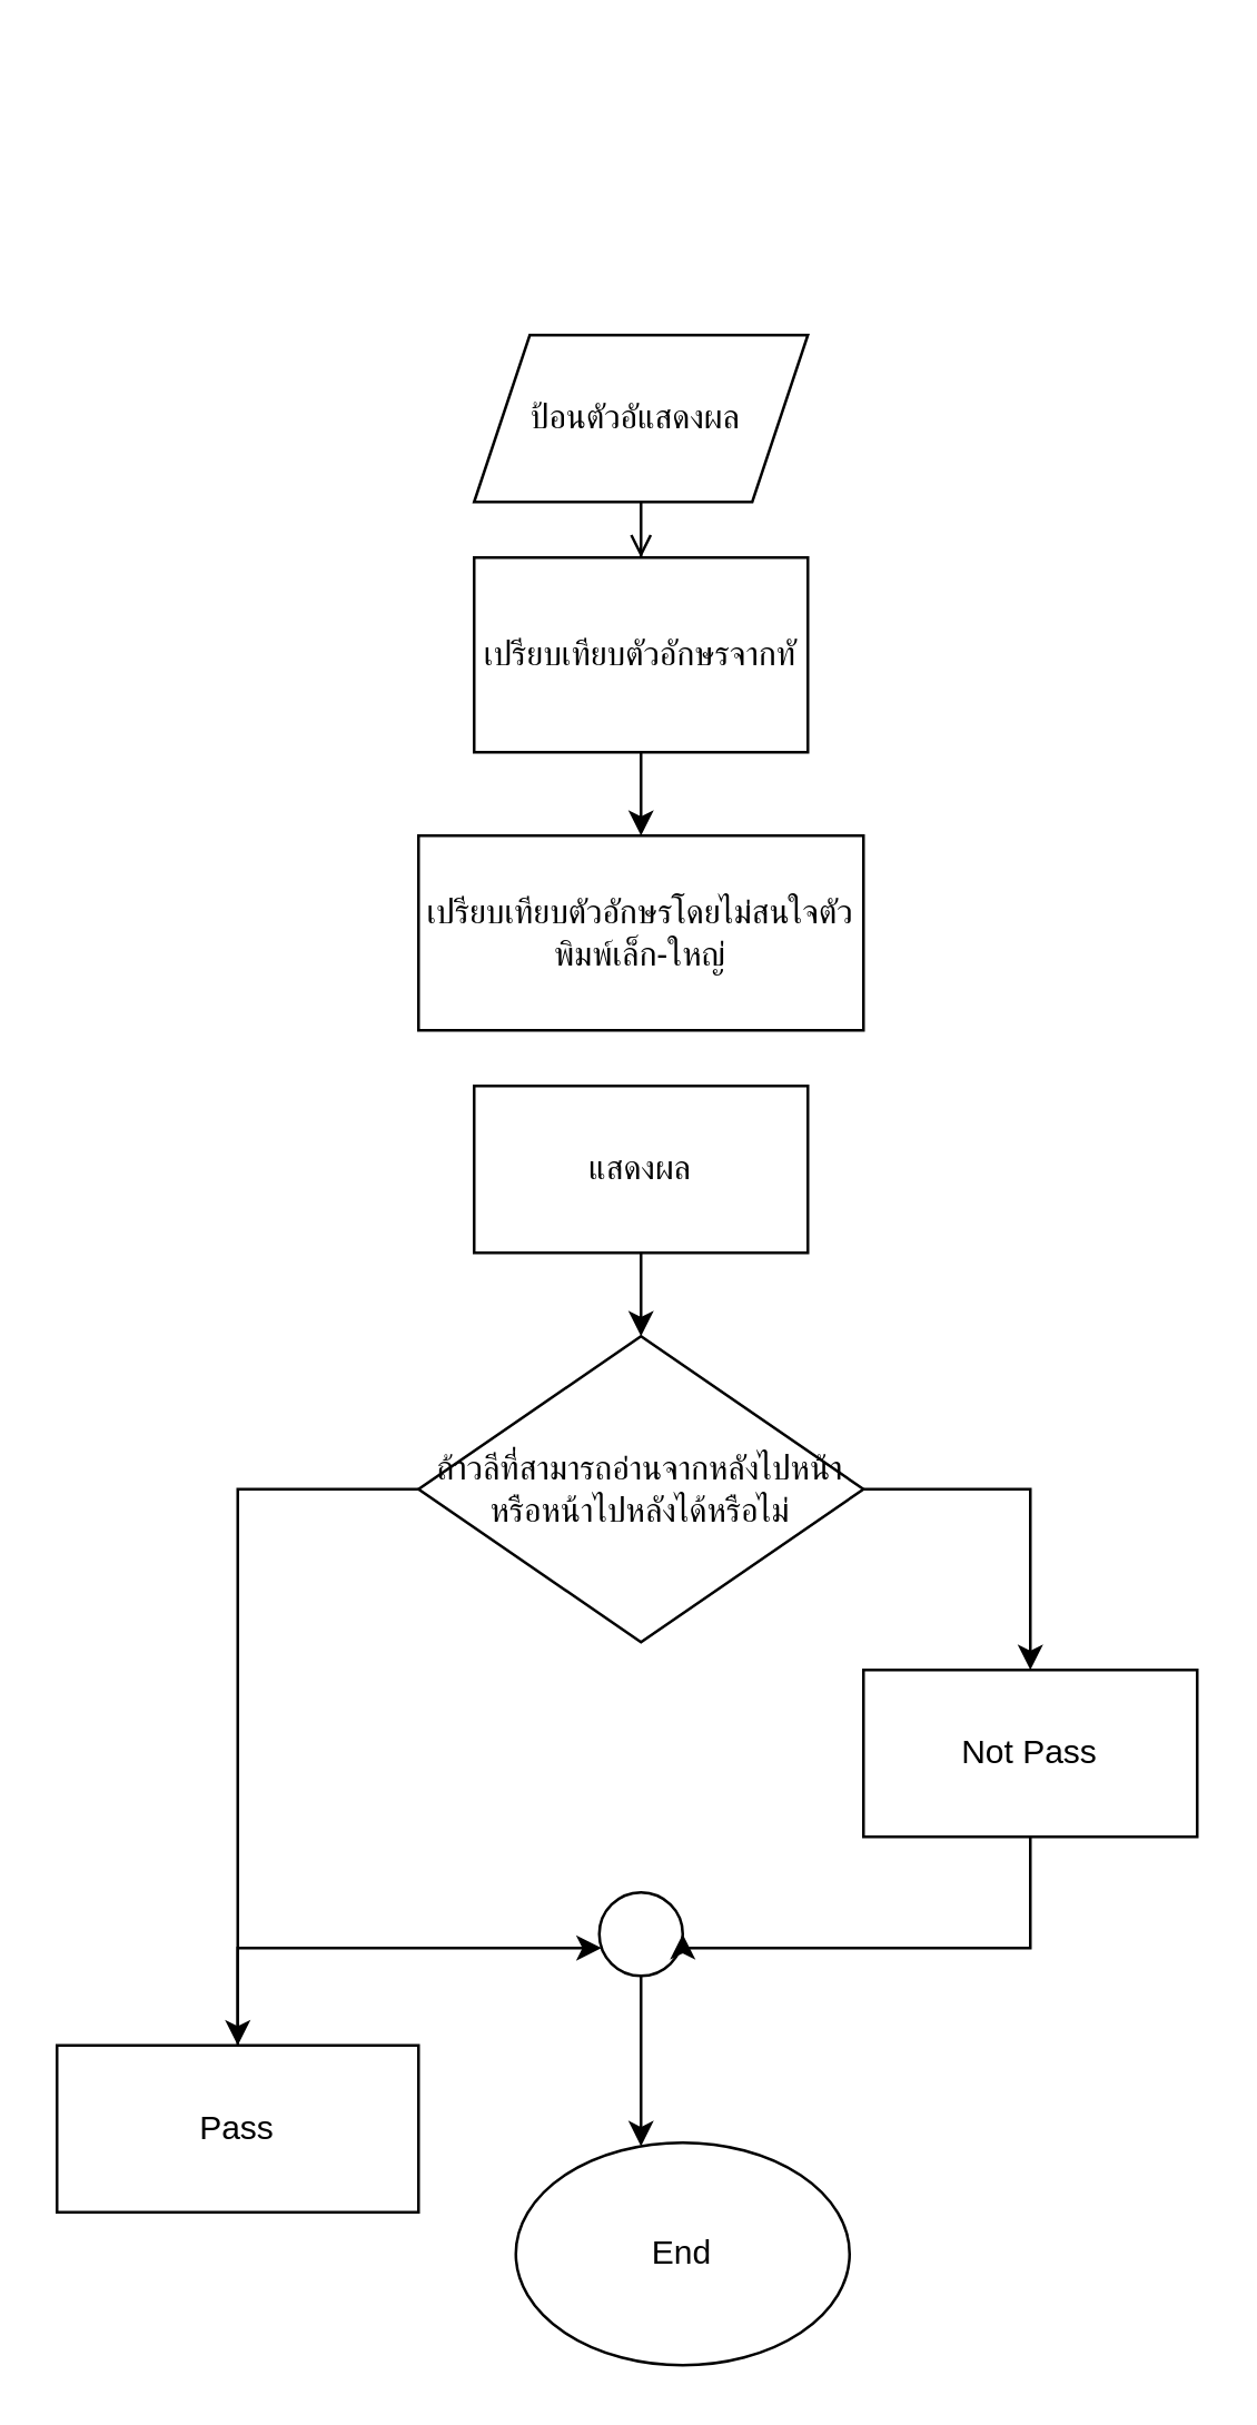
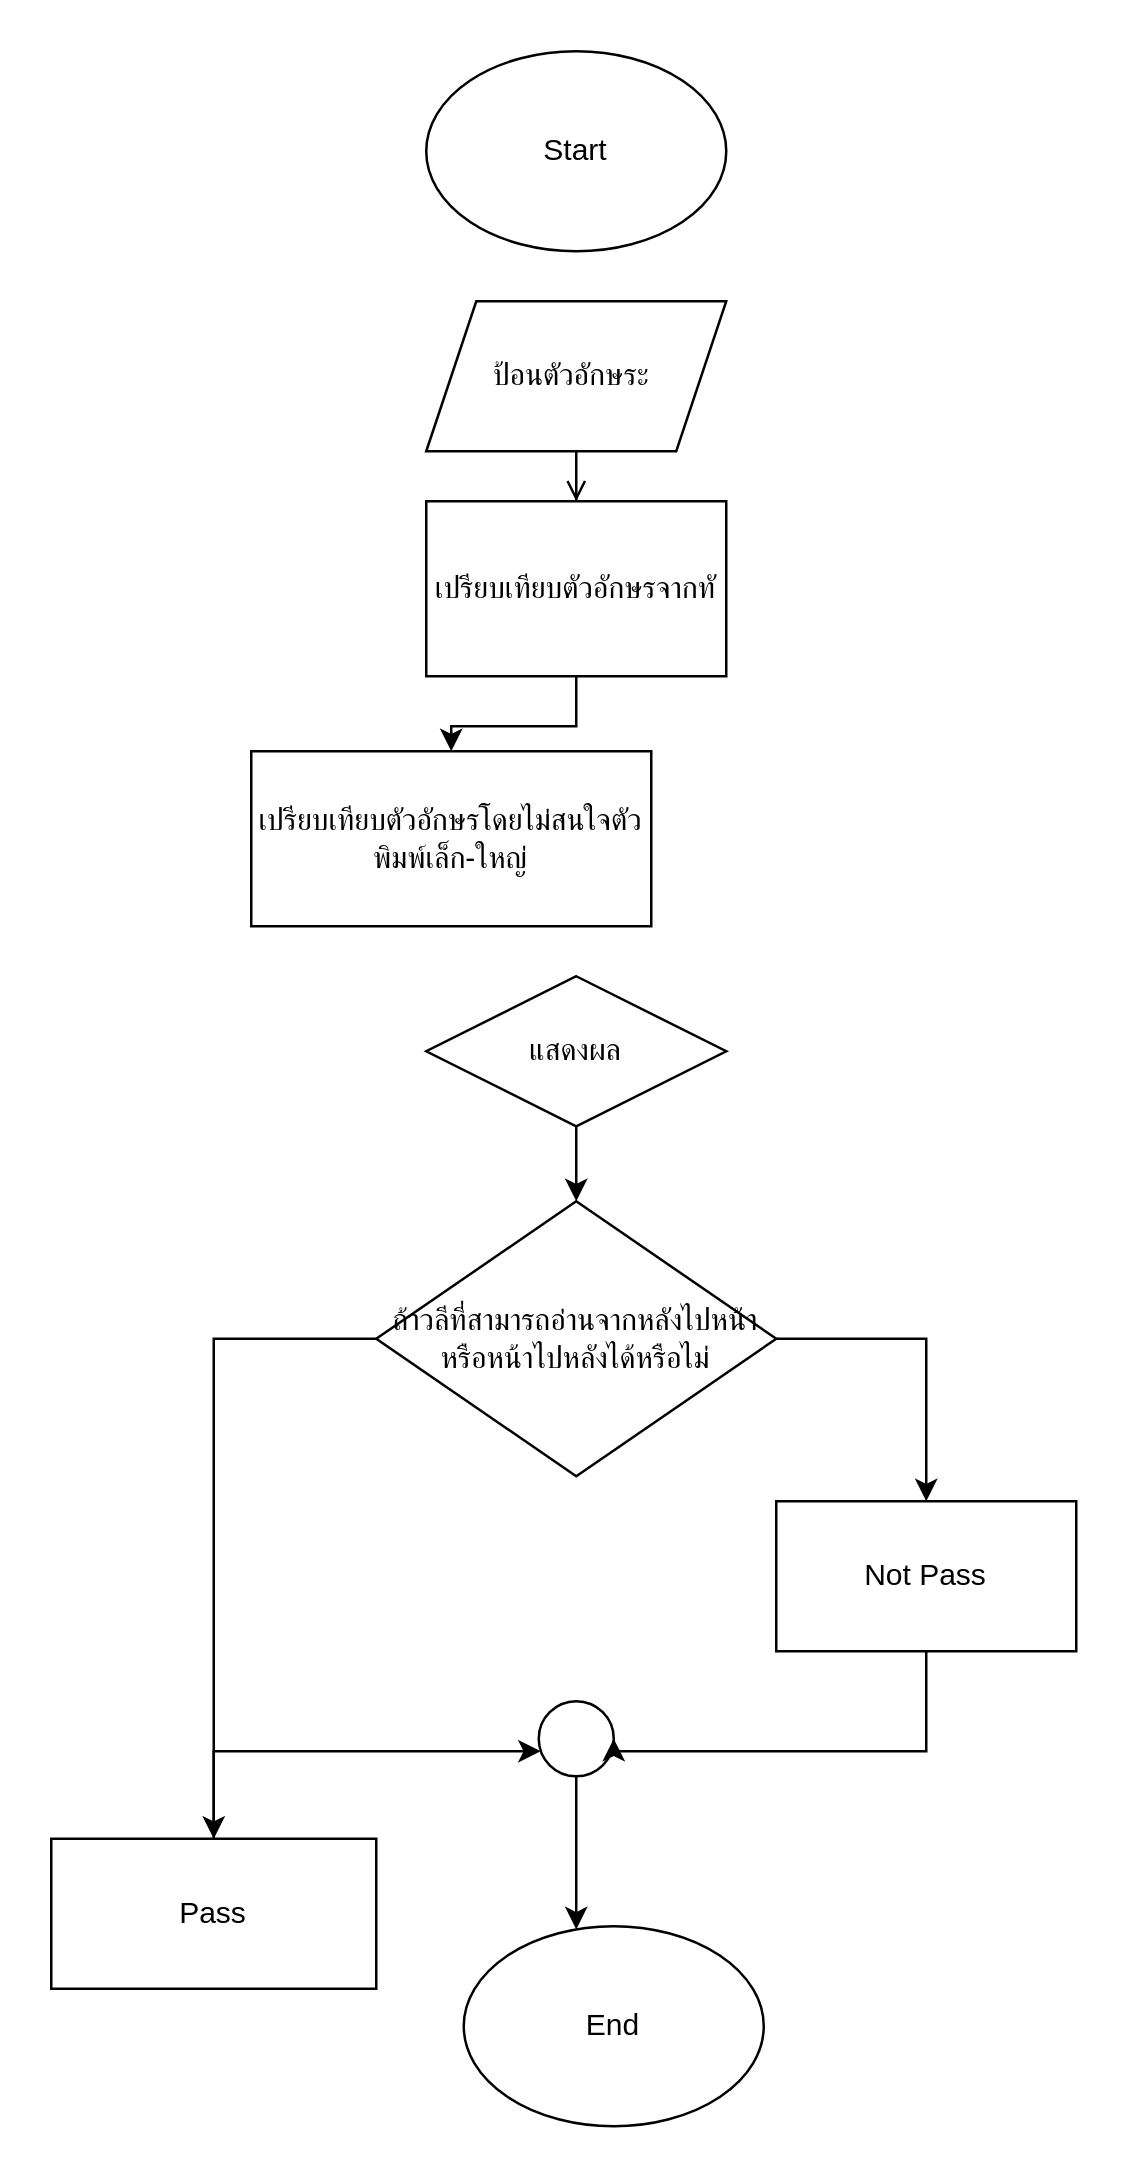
+ <mxCell id="2" value="Start" style="ellipse;whiteSpace=wrap;html=1;" vertex="1" parent="1"><mxGeometry x="170" y="20" width="120" height="80" as="geometry" /></mxCell>
- <mxCell id="7" value="ป้อนตัวอัแสดงผล&amp;nbsp;" style="shape=parallelogram;perimeter=parallelogramPerimeter;whiteSpace=wrap;html=1;fixedSize=1;" vertex="1" parent="1"><mxGeometry x="170" y="120" width="120" height="60" as="geometry" /></mxCell>
+ <mxCell id="7" value="ป้อนตัวอักษระ&amp;nbsp;" style="shape=parallelogram;perimeter=parallelogramPerimeter;whiteSpace=wrap;html=1;fixedSize=1;" vertex="1" parent="1"><mxGeometry x="170" y="120" width="120" height="60" as="geometry" /></mxCell>
- <mxCell id="11" value="เปรียบเทียบตัวอักษรโดยไม่สนใจตัวพิมพ์เล็ก-ใหญ่" style="rounded=0;whiteSpace=wrap;html=1;" vertex="1" parent="1"><mxGeometry x="150" y="300" width="160" height="70" as="geometry" /></mxCell>
+ <mxCell id="11" value="เปรียบเทียบตัวอักษรโดยไม่สนใจตัวพิมพ์เล็ก-ใหญ่" style="rounded=0;whiteSpace=wrap;html=1;" vertex="1" parent="1"><mxGeometry x="100" y="300" width="160" height="70" as="geometry" /></mxCell>
- <mxCell id="13" value="แสดงผล" style="rounded=0;whiteSpace=wrap;html=1;" vertex="1" parent="1"><mxGeometry x="170" y="390" width="120" height="60" as="geometry" /></mxCell>
+ <mxCell id="13" value="แสดงผล" style="rhombus;whiteSpace=wrap;html=1;" vertex="1" parent="1"><mxGeometry x="170" y="390" width="120" height="60" as="geometry" /></mxCell>
